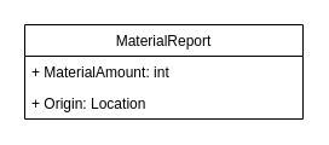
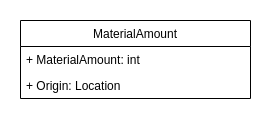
- <mxCell id="2" value="MaterialReport" style="swimlane;fontStyle=0;childLayout=stackLayout;horizontal=1;startSize=26;fillColor=none;horizontalStack=0;resizeParent=1;resizeParentMax=0;resizeLast=0;collapsible=1;marginBottom=0;" parent="1" vertex="1"><mxGeometry x="20" y="20" width="230" height="78" as="geometry" /></mxCell>
+ <mxCell id="2" value="MaterialAmount" style="swimlane;fontStyle=0;childLayout=stackLayout;horizontal=1;startSize=26;fillColor=none;horizontalStack=0;resizeParent=1;resizeParentMax=0;resizeLast=0;collapsible=1;marginBottom=0;" parent="1" vertex="1"><mxGeometry x="20" y="20" width="230" height="78" as="geometry" /></mxCell>
